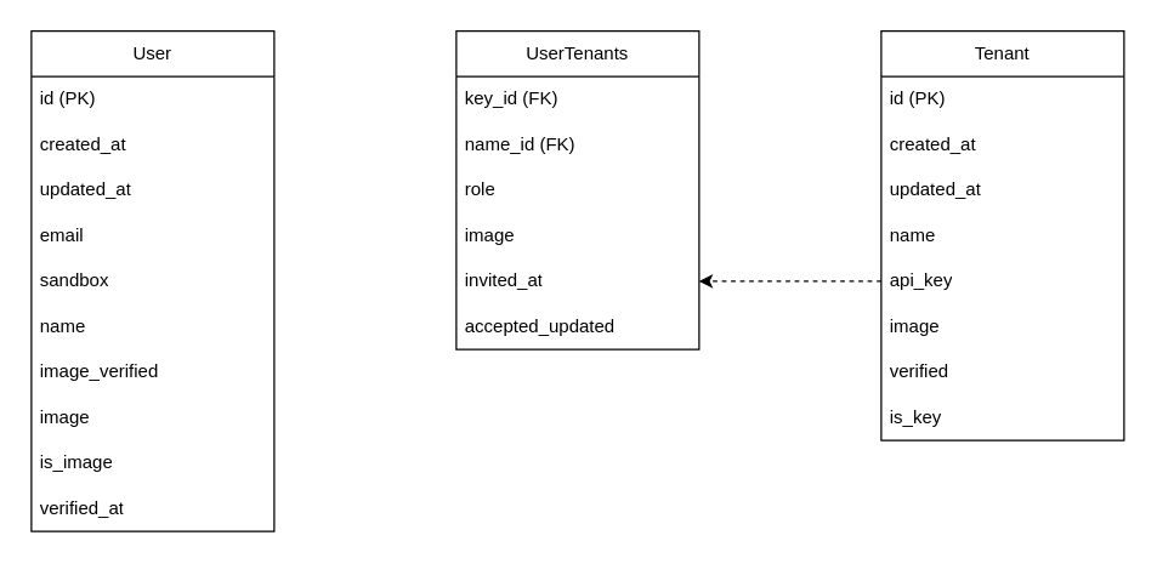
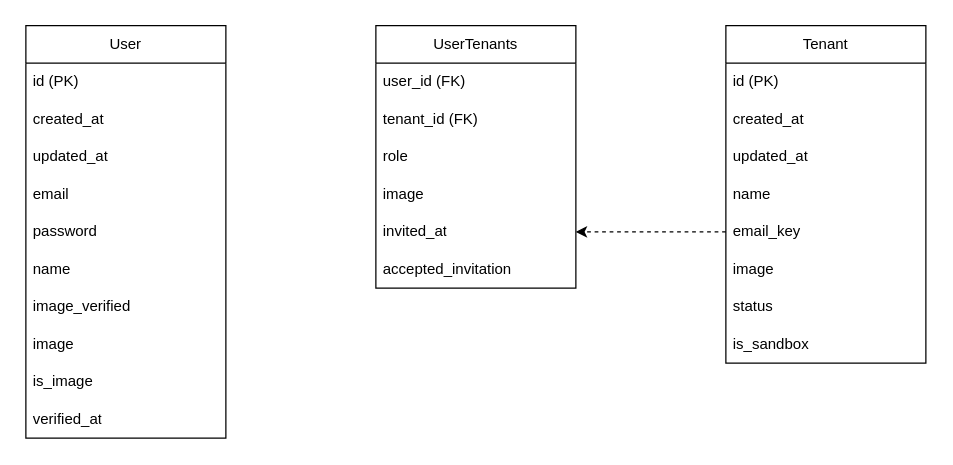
- <mxCell id="14" value="key_id (FK)" style="text;strokeColor=none;fillColor=none;align=left;verticalAlign=middle;spacingLeft=4;spacingRight=4;overflow=hidden;points=[[0,0.5],[1,0.5]];portConstraint=eastwest;rotatable=0;whiteSpace=wrap;html=1;" vertex="1" parent="13"><mxGeometry y="30" width="160" height="30" as="geometry" /></mxCell>
+ <mxCell id="14" value="user_id (FK)" style="text;strokeColor=none;fillColor=none;align=left;verticalAlign=middle;spacingLeft=4;spacingRight=4;overflow=hidden;points=[[0,0.5],[1,0.5]];portConstraint=eastwest;rotatable=0;whiteSpace=wrap;html=1;" vertex="1" parent="13"><mxGeometry y="30" width="160" height="30" as="geometry" /></mxCell>
- <mxCell id="15" value="name_id (FK)" style="text;strokeColor=none;fillColor=none;align=left;verticalAlign=middle;spacingLeft=4;spacingRight=4;overflow=hidden;points=[[0,0.5],[1,0.5]];portConstraint=eastwest;rotatable=0;whiteSpace=wrap;html=1;" vertex="1" parent="13"><mxGeometry y="60" width="160" height="30" as="geometry" /></mxCell>
+ <mxCell id="15" value="tenant_id (FK)" style="text;strokeColor=none;fillColor=none;align=left;verticalAlign=middle;spacingLeft=4;spacingRight=4;overflow=hidden;points=[[0,0.5],[1,0.5]];portConstraint=eastwest;rotatable=0;whiteSpace=wrap;html=1;" vertex="1" parent="13"><mxGeometry y="60" width="160" height="30" as="geometry" /></mxCell>
- <mxCell id="7" value="sandbox" style="text;strokeColor=none;fillColor=none;align=left;verticalAlign=middle;spacingLeft=4;spacingRight=4;overflow=hidden;points=[[0,0.5],[1,0.5]];portConstraint=eastwest;rotatable=0;whiteSpace=wrap;html=1;" vertex="1" parent="2"><mxGeometry y="150" width="160" height="30" as="geometry" /></mxCell>
+ <mxCell id="7" value="password" style="text;strokeColor=none;fillColor=none;align=left;verticalAlign=middle;spacingLeft=4;spacingRight=4;overflow=hidden;points=[[0,0.5],[1,0.5]];portConstraint=eastwest;rotatable=0;whiteSpace=wrap;html=1;" vertex="1" parent="2"><mxGeometry y="150" width="160" height="30" as="geometry" /></mxCell>
- <mxCell id="25" value="api_key" style="text;strokeColor=none;fillColor=none;align=left;verticalAlign=middle;spacingLeft=4;spacingRight=4;overflow=hidden;points=[[0,0.5],[1,0.5]];portConstraint=eastwest;rotatable=0;whiteSpace=wrap;html=1;" vertex="1" parent="20"><mxGeometry y="150" width="160" height="30" as="geometry" /></mxCell>
+ <mxCell id="25" value="email_key" style="text;strokeColor=none;fillColor=none;align=left;verticalAlign=middle;spacingLeft=4;spacingRight=4;overflow=hidden;points=[[0,0.5],[1,0.5]];portConstraint=eastwest;rotatable=0;whiteSpace=wrap;html=1;" vertex="1" parent="20"><mxGeometry y="150" width="160" height="30" as="geometry" /></mxCell>
- <mxCell id="19" value="accepted_updated" style="text;strokeColor=none;fillColor=none;align=left;verticalAlign=middle;spacingLeft=4;spacingRight=4;overflow=hidden;points=[[0,0.5],[1,0.5]];portConstraint=eastwest;rotatable=0;whiteSpace=wrap;html=1;" vertex="1" parent="13"><mxGeometry y="180" width="160" height="30" as="geometry" /></mxCell>
+ <mxCell id="19" value="accepted_invitation" style="text;strokeColor=none;fillColor=none;align=left;verticalAlign=middle;spacingLeft=4;spacingRight=4;overflow=hidden;points=[[0,0.5],[1,0.5]];portConstraint=eastwest;rotatable=0;whiteSpace=wrap;html=1;" vertex="1" parent="13"><mxGeometry y="180" width="160" height="30" as="geometry" /></mxCell>
- <mxCell id="27" value="verified" style="text;strokeColor=none;fillColor=none;align=left;verticalAlign=middle;spacingLeft=4;spacingRight=4;overflow=hidden;points=[[0,0.5],[1,0.5]];portConstraint=eastwest;rotatable=0;whiteSpace=wrap;html=1;" vertex="1" parent="20"><mxGeometry y="210" width="160" height="30" as="geometry" /></mxCell>
+ <mxCell id="27" value="status" style="text;strokeColor=none;fillColor=none;align=left;verticalAlign=middle;spacingLeft=4;spacingRight=4;overflow=hidden;points=[[0,0.5],[1,0.5]];portConstraint=eastwest;rotatable=0;whiteSpace=wrap;html=1;" vertex="1" parent="20"><mxGeometry y="210" width="160" height="30" as="geometry" /></mxCell>
- <mxCell id="28" value="is_key" style="text;strokeColor=none;fillColor=none;align=left;verticalAlign=middle;spacingLeft=4;spacingRight=4;overflow=hidden;points=[[0,0.5],[1,0.5]];portConstraint=eastwest;rotatable=0;whiteSpace=wrap;html=1;" vertex="1" parent="20"><mxGeometry y="240" width="160" height="30" as="geometry" /></mxCell>
+ <mxCell id="28" value="is_sandbox" style="text;strokeColor=none;fillColor=none;align=left;verticalAlign=middle;spacingLeft=4;spacingRight=4;overflow=hidden;points=[[0,0.5],[1,0.5]];portConstraint=eastwest;rotatable=0;whiteSpace=wrap;html=1;" vertex="1" parent="20"><mxGeometry y="240" width="160" height="30" as="geometry" /></mxCell>
